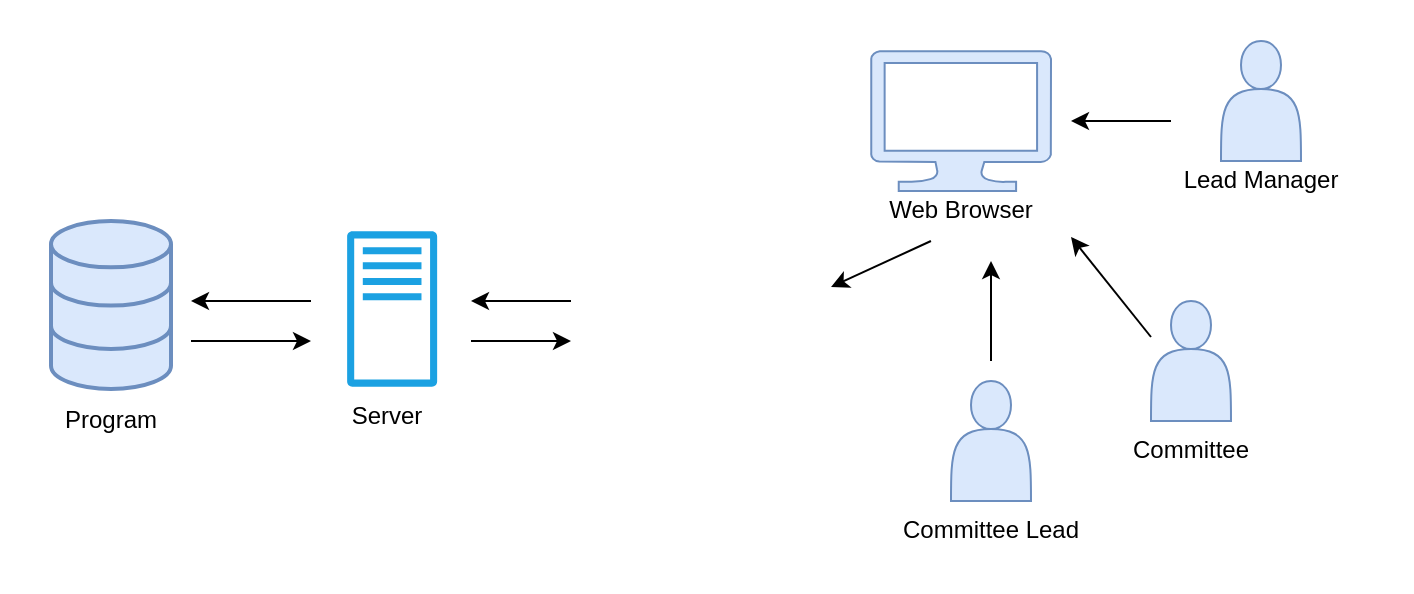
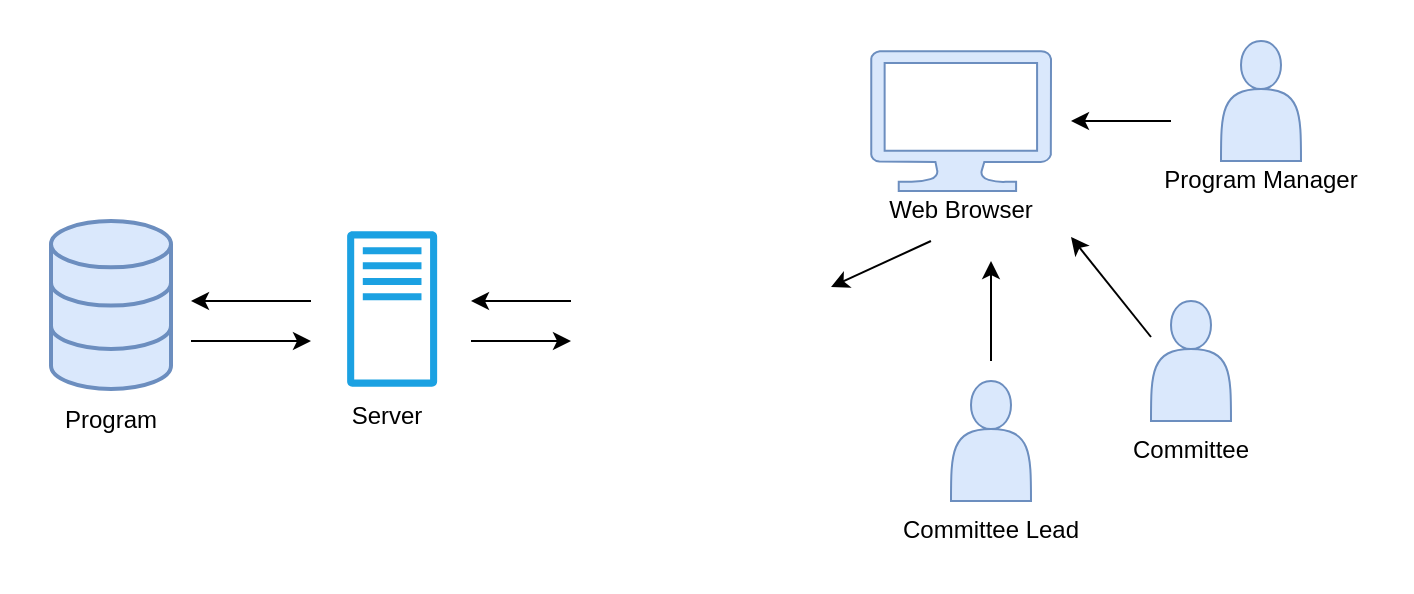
- <mxCell id="12" value="Lead Manager" style="text;html=1;align=center;verticalAlign=middle;resizable=0;points=[];autosize=1;" parent="10" vertex="1"><mxGeometry x="-10" y="60" width="110" height="20" as="geometry" /></mxCell>
+ <mxCell id="12" value="Program Manager" style="text;html=1;align=center;verticalAlign=middle;resizable=0;points=[];autosize=1;" parent="10" vertex="1"><mxGeometry x="-10" y="60" width="110" height="20" as="geometry" /></mxCell>
